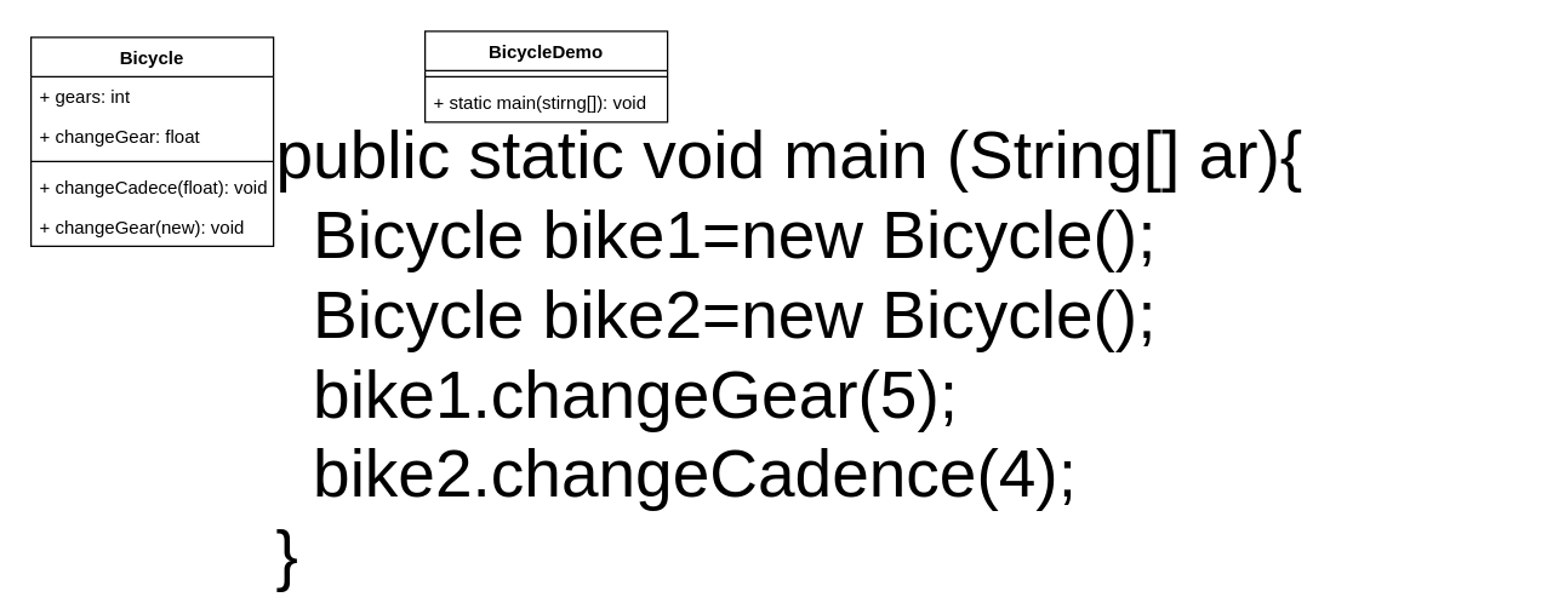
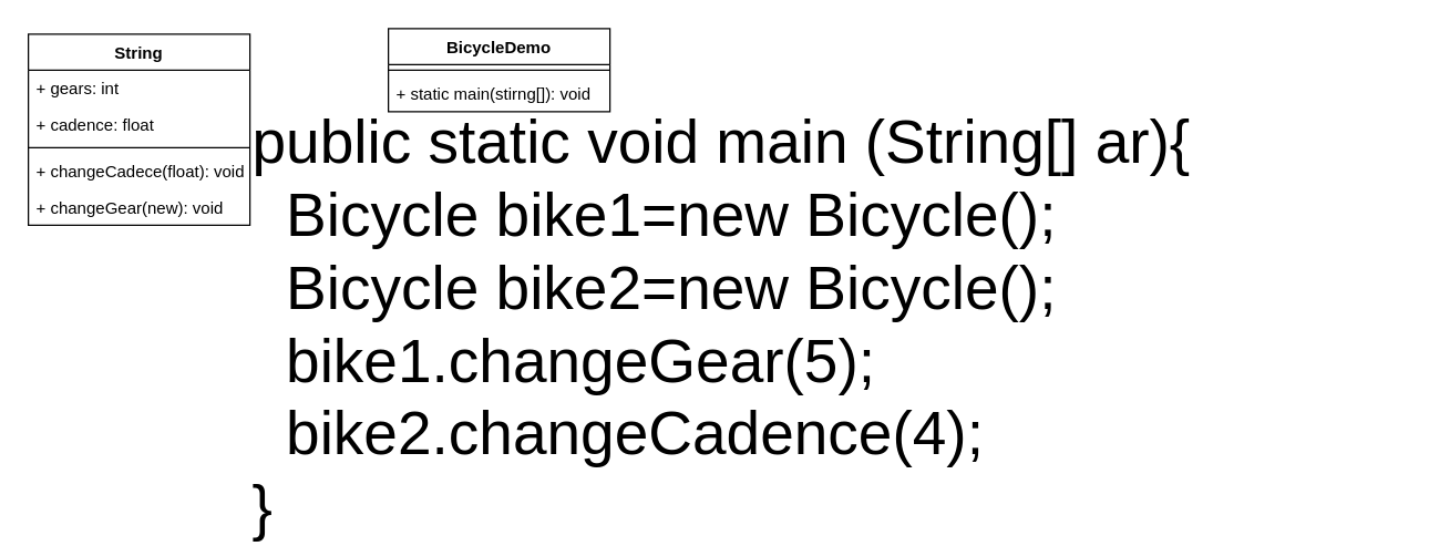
- <mxCell id="2" value="Bicycle" style="swimlane;fontStyle=1;align=center;verticalAlign=top;childLayout=stackLayout;horizontal=1;startSize=26;horizontalStack=0;resizeParent=1;resizeParentMax=0;resizeLast=0;collapsible=1;marginBottom=0;" vertex="1" parent="1"><mxGeometry x="20" y="24" width="160" height="138" as="geometry" /></mxCell>
+ <mxCell id="2" value="String" style="swimlane;fontStyle=1;align=center;verticalAlign=top;childLayout=stackLayout;horizontal=1;startSize=26;horizontalStack=0;resizeParent=1;resizeParentMax=0;resizeLast=0;collapsible=1;marginBottom=0;" vertex="1" parent="1"><mxGeometry x="20" y="24" width="160" height="138" as="geometry" /></mxCell>
- <mxCell id="4" value="+ changeGear: float" style="text;strokeColor=none;fillColor=none;align=left;verticalAlign=top;spacingLeft=4;spacingRight=4;overflow=hidden;rotatable=0;points=[[0,0.5],[1,0.5]];portConstraint=eastwest;" vertex="1" parent="2"><mxGeometry y="52" width="160" height="26" as="geometry" /></mxCell>
+ <mxCell id="4" value="+ cadence: float" style="text;strokeColor=none;fillColor=none;align=left;verticalAlign=top;spacingLeft=4;spacingRight=4;overflow=hidden;rotatable=0;points=[[0,0.5],[1,0.5]];portConstraint=eastwest;" vertex="1" parent="2"><mxGeometry y="52" width="160" height="26" as="geometry" /></mxCell>
